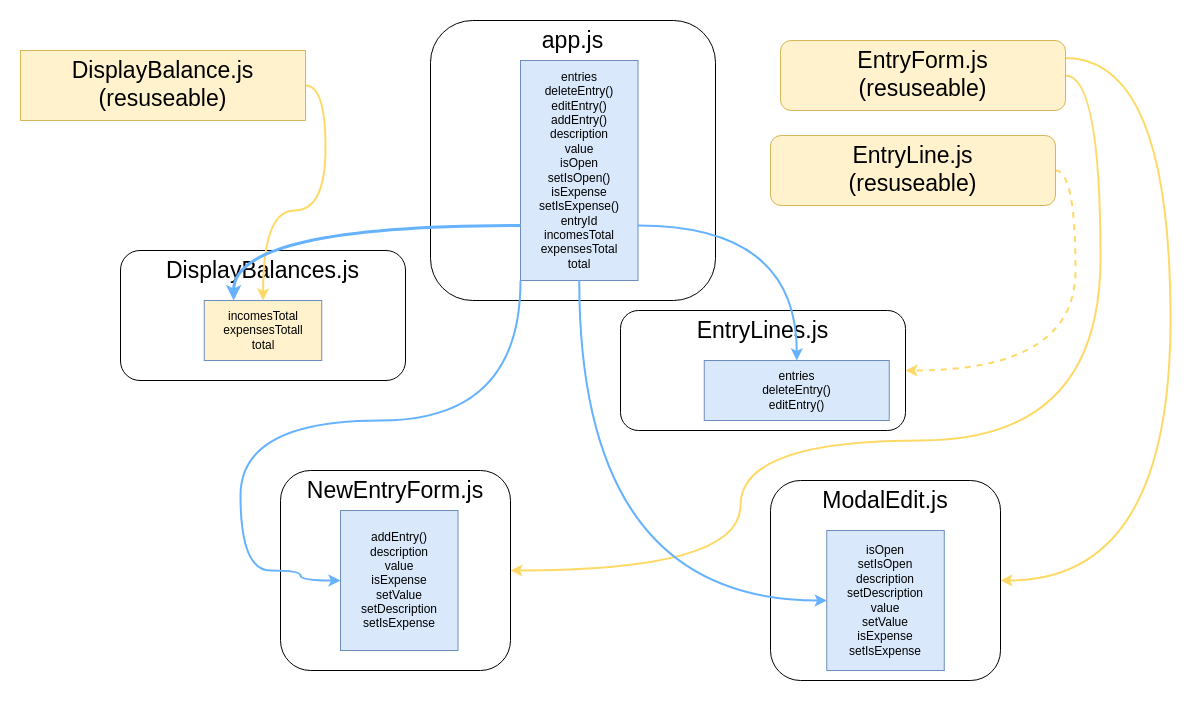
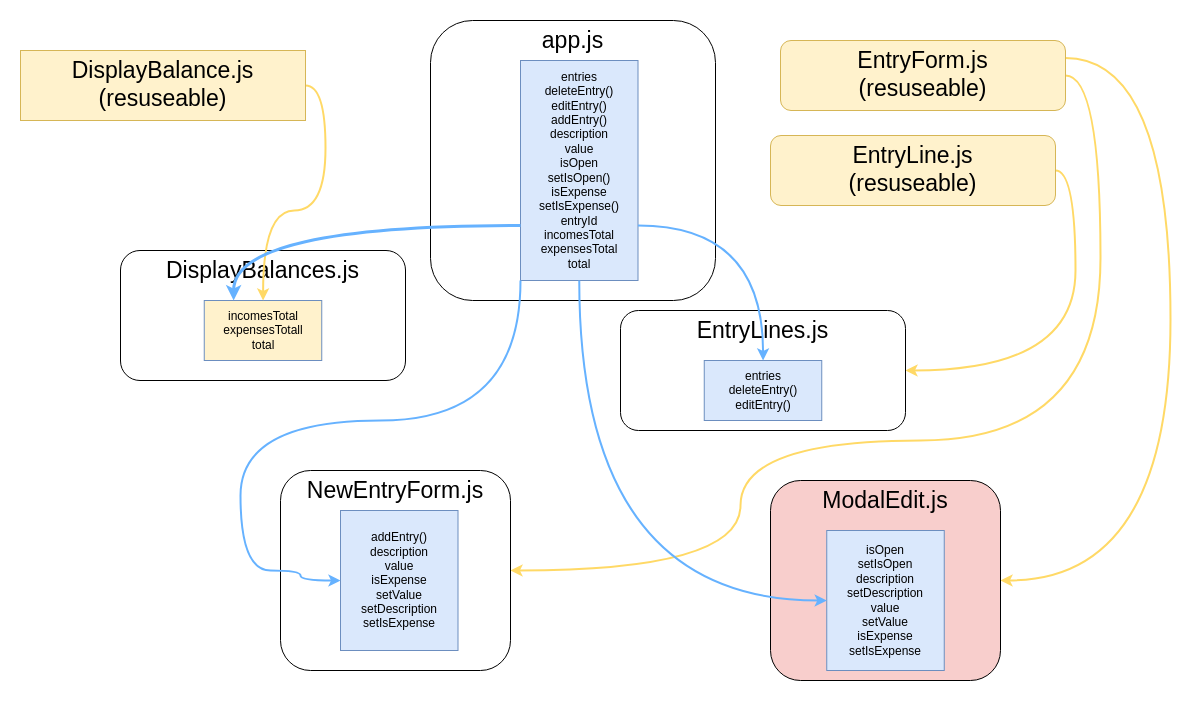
- <mxCell id="12" style="edgeStyle=orthogonalEdgeStyle;curved=1;rounded=0;orthogonalLoop=1;jettySize=auto;html=1;exitX=1;exitY=0.5;exitDx=0;exitDy=0;entryX=1;entryY=0.5;entryDx=0;entryDy=0;strokeColor=#FFD966;strokeWidth=2;dashed=1;" edge="1" parent="1" source="13" target="14"><mxGeometry relative="1" as="geometry" /></mxCell>
+ <mxCell id="12" style="edgeStyle=orthogonalEdgeStyle;curved=1;rounded=0;orthogonalLoop=1;jettySize=auto;html=1;exitX=1;exitY=0.5;exitDx=0;exitDy=0;entryX=1;entryY=0.5;entryDx=0;entryDy=0;strokeColor=#FFD966;strokeWidth=2;" edge="1" parent="1" source="13" target="14"><mxGeometry relative="1" as="geometry" /></mxCell>
- <mxCell id="15" value="entries&lt;br&gt;deleteEntry()&lt;br&gt;editEntry()" style="rounded=0;whiteSpace=wrap;html=1;fillColor=#dae8fc;strokeColor=#6c8ebf;verticalAlign=middle;" vertex="1" parent="1"><mxGeometry x="703.75" y="360" width="185" height="60" as="geometry" /></mxCell>
+ <mxCell id="15" value="entries&lt;br&gt;deleteEntry()&lt;br&gt;editEntry()" style="rounded=0;whiteSpace=wrap;html=1;fillColor=#dae8fc;strokeColor=#6c8ebf;verticalAlign=middle;" vertex="1" parent="1"><mxGeometry x="703.75" y="360" width="117.5" height="60" as="geometry" /></mxCell>
- <mxCell id="20" value="&lt;font style=&quot;font-size: 23px&quot;&gt;ModalEdit.js&lt;/font&gt;" style="rounded=1;whiteSpace=wrap;html=1;verticalAlign=top;" vertex="1" parent="1"><mxGeometry x="770" y="480" width="230" height="200" as="geometry" /></mxCell>
+ <mxCell id="20" value="&lt;font style=&quot;font-size: 23px&quot;&gt;ModalEdit.js&lt;/font&gt;" style="rounded=1;whiteSpace=wrap;html=1;verticalAlign=top;fillColor=#f8cecc;" vertex="1" parent="1"><mxGeometry x="770" y="480" width="230" height="200" as="geometry" /></mxCell>
